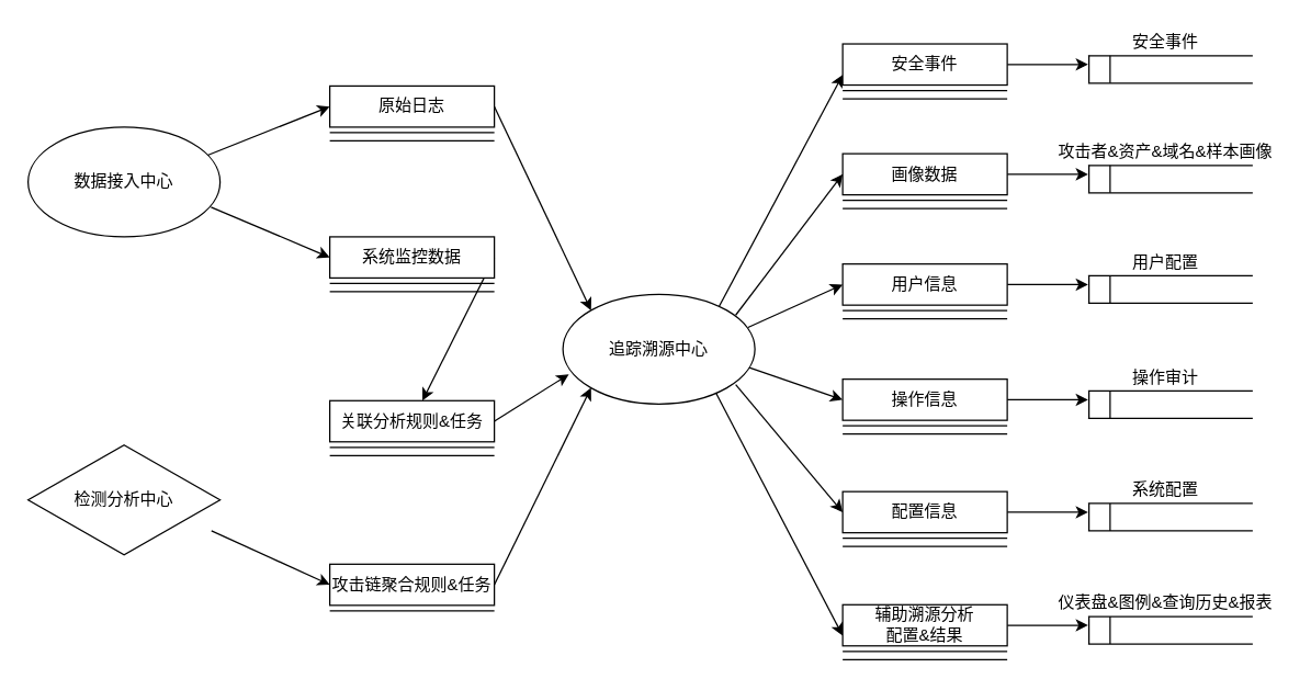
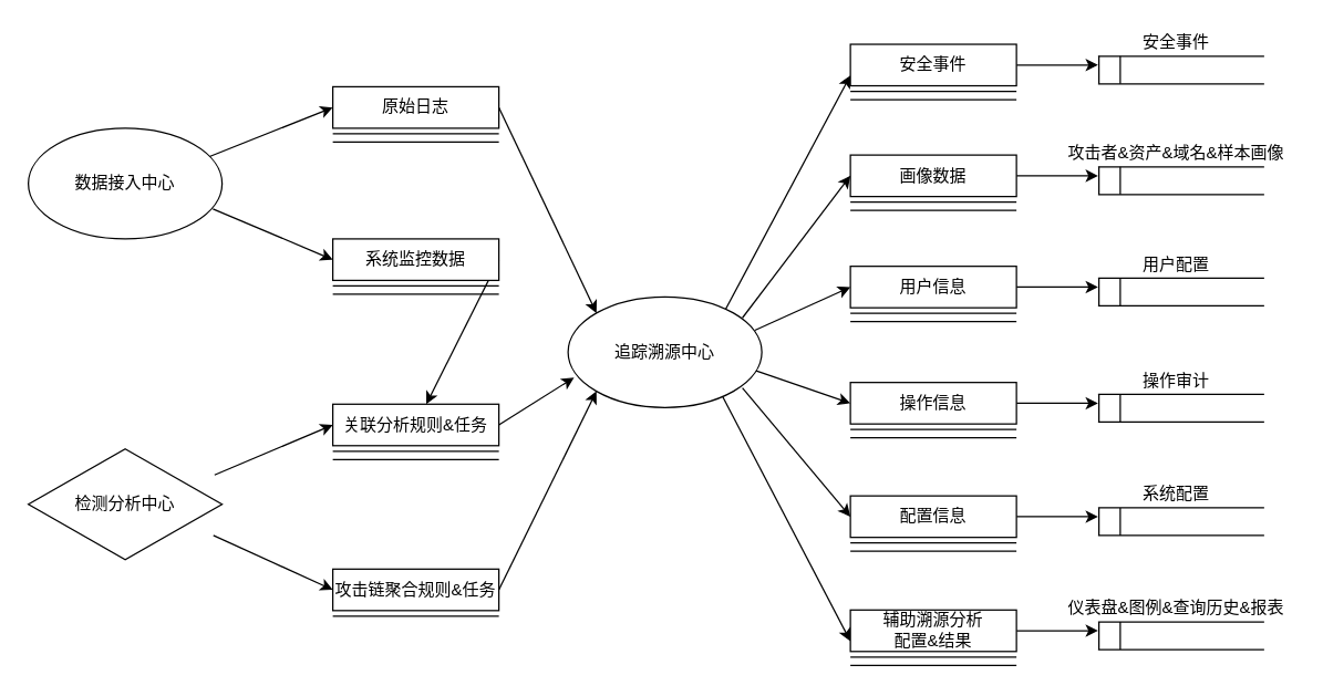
+ <mxCell id="56" style="edgeStyle=none;rounded=0;orthogonalLoop=1;jettySize=auto;html=1;entryX=0;entryY=0.5;entryDx=0;entryDy=0;exitX=0.961;exitY=0.235;exitDx=0;exitDy=0;exitPerimeter=0;" edge="1" parent="1" source="58" target="60"><mxGeometry relative="1" as="geometry" /></mxCell>
